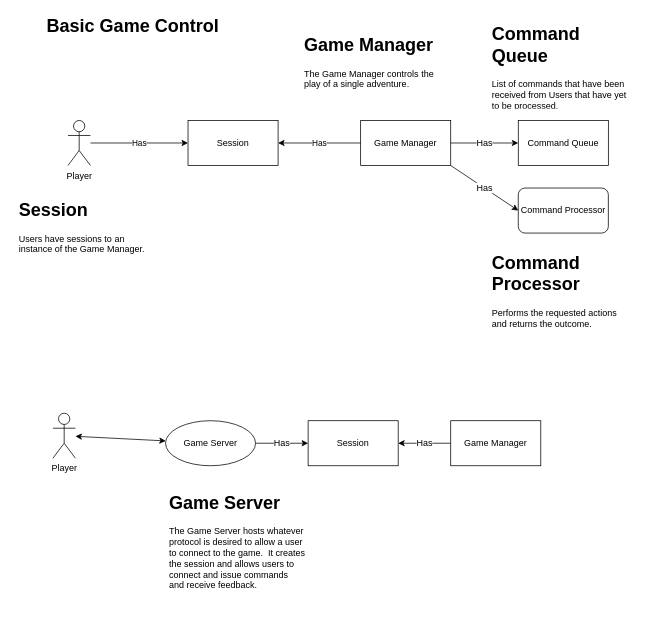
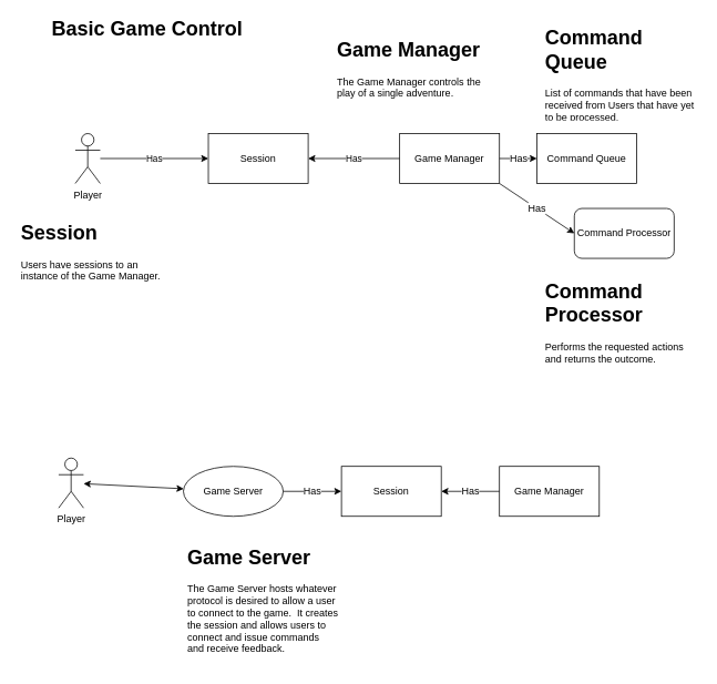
- <mxCell id="10" value="Command Queue" style="rounded=0;whiteSpace=wrap;html=1;fontSize=12;" vertex="1" parent="1"><mxGeometry x="690" y="160" width="120" height="60" as="geometry" /></mxCell>
+ <mxCell id="10" value="Command Queue" style="rounded=0;whiteSpace=wrap;html=1;fontSize=12;" vertex="1" parent="1"><mxGeometry x="645" y="160" width="120" height="60" as="geometry" /></mxCell>
